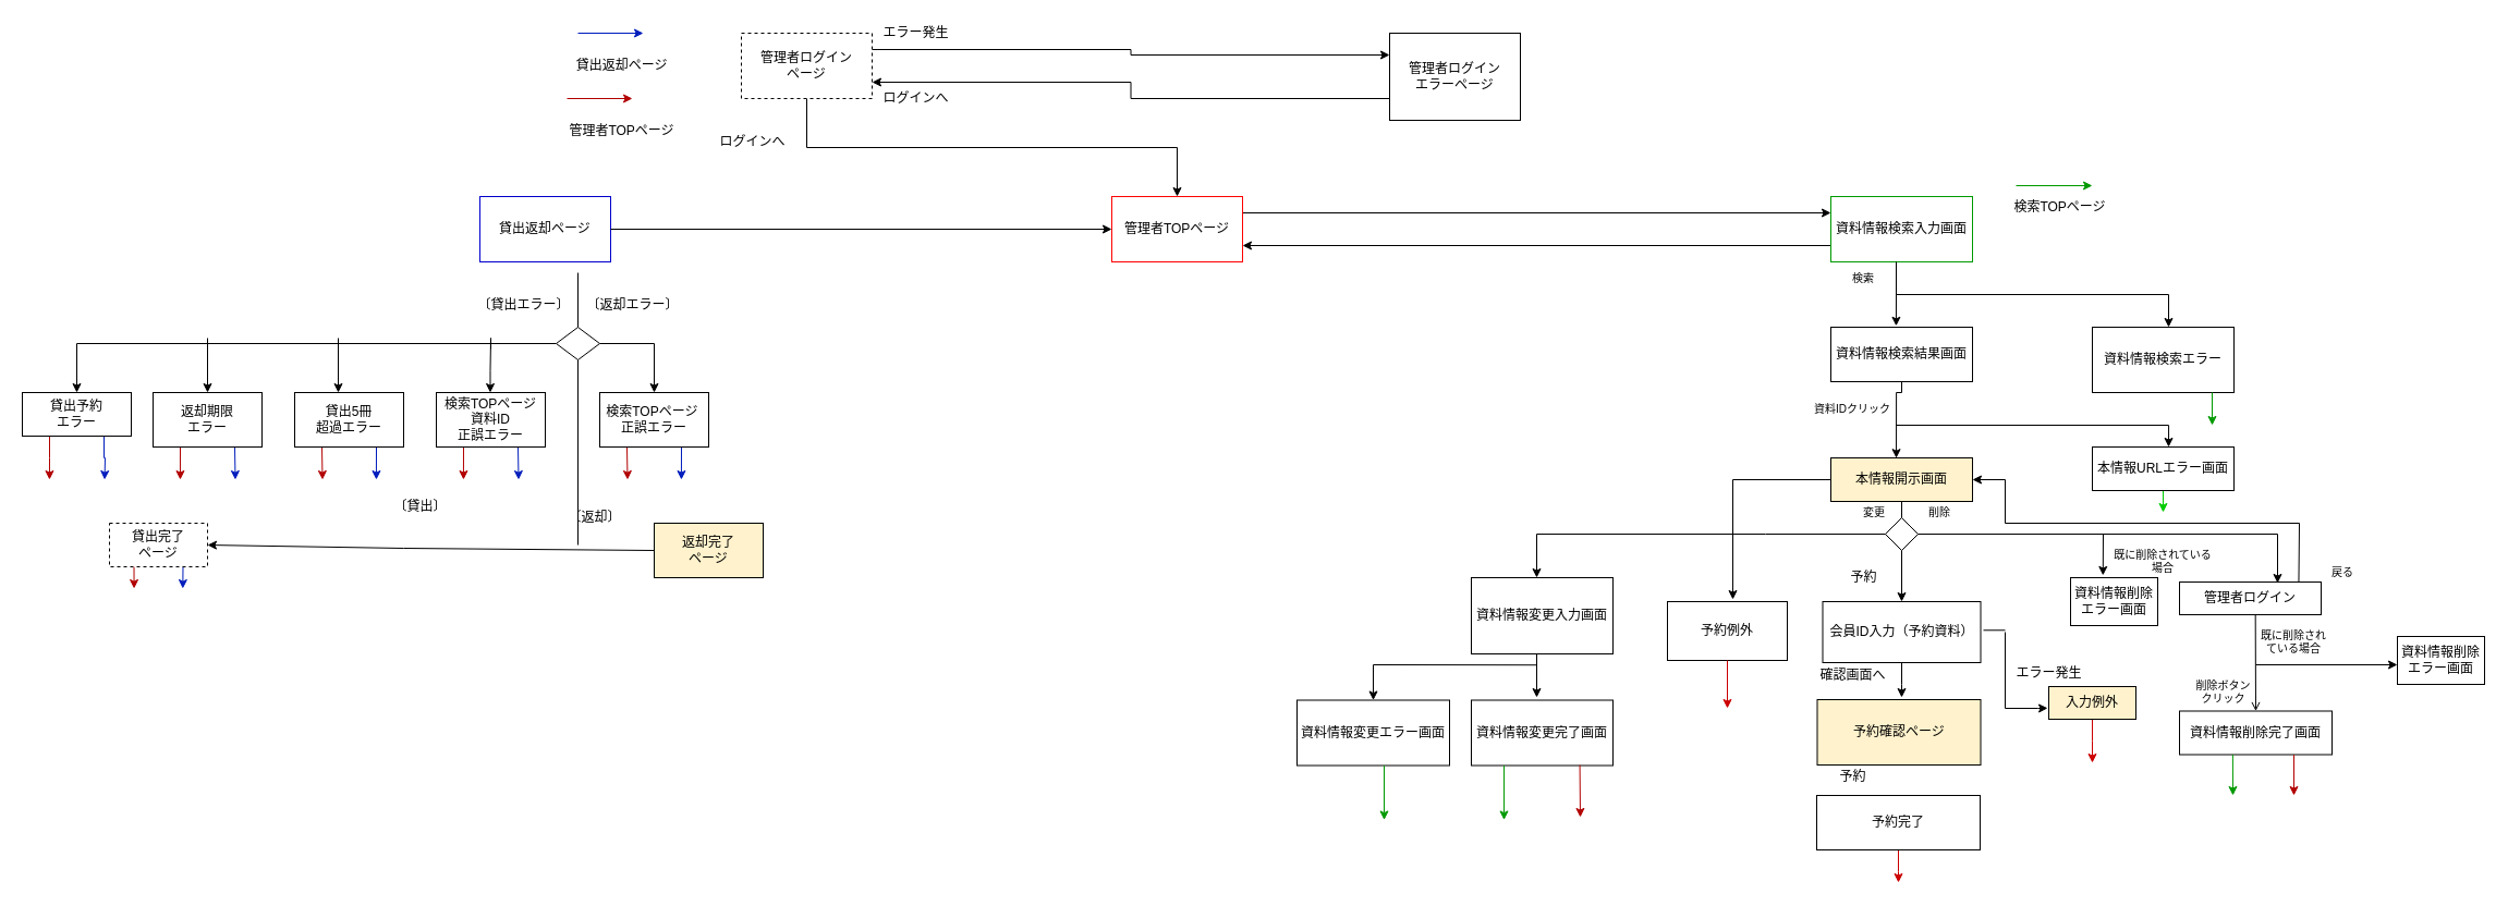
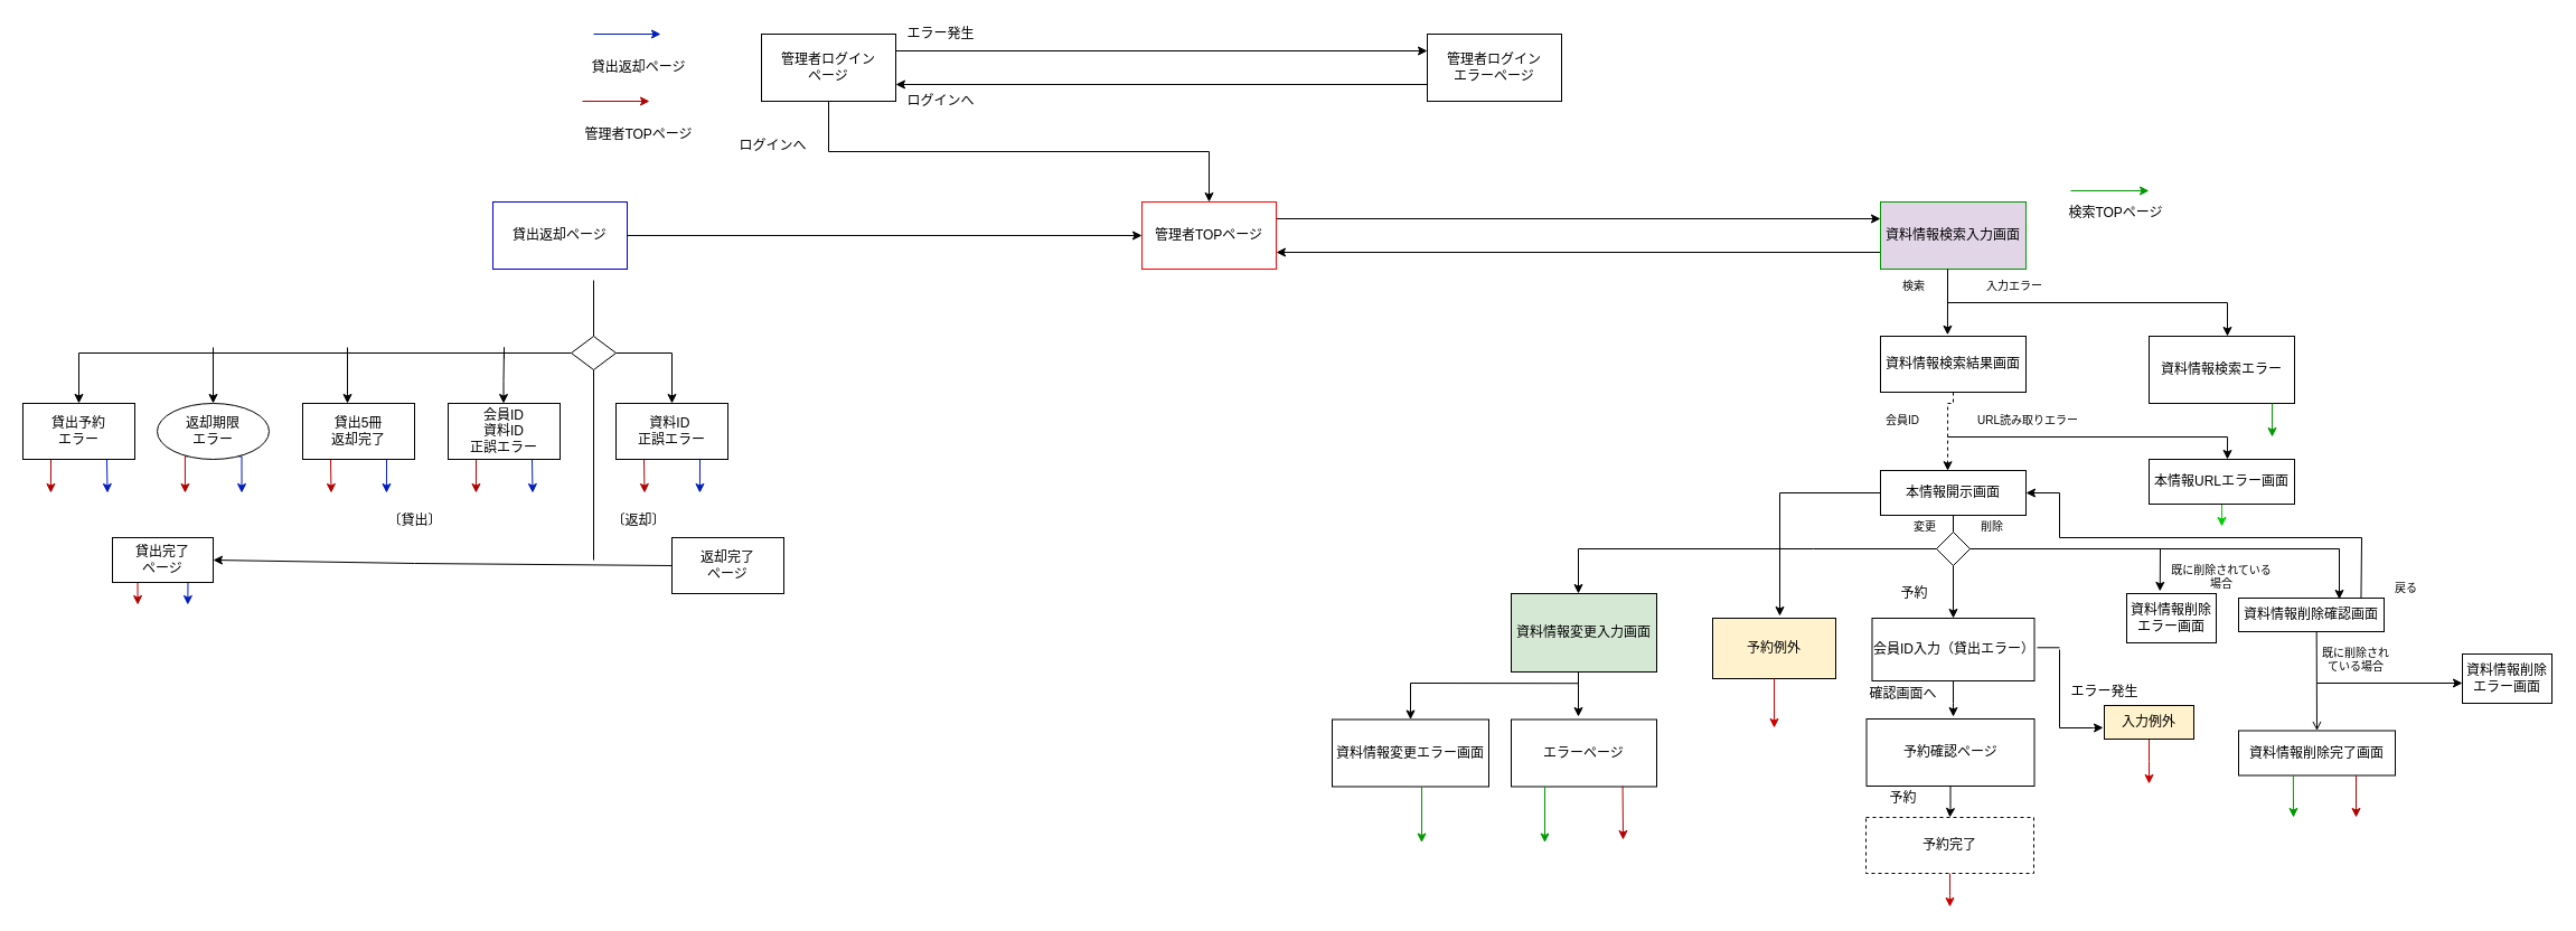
- <mxCell id="4" value="管理者ログイン&lt;br&gt;ページ" style="rounded=0;whiteSpace=wrap;html=1;dashed=1;" parent="1" vertex="1"><mxGeometry x="680" y="30" width="120" height="60" as="geometry" /></mxCell>
+ <mxCell id="4" value="管理者ログイン&lt;br&gt;ページ" style="rounded=0;whiteSpace=wrap;html=1;" parent="1" vertex="1"><mxGeometry x="680" y="30" width="120" height="60" as="geometry" /></mxCell>
- <mxCell id="6" value="管理者ログイン&lt;br&gt;エラーページ" style="rounded=0;whiteSpace=wrap;html=1;" parent="1" vertex="1"><mxGeometry x="1275" y="30" width="120" height="80" as="geometry" /></mxCell>
+ <mxCell id="6" value="管理者ログイン&lt;br&gt;エラーページ" style="rounded=0;whiteSpace=wrap;html=1;" parent="1" vertex="1"><mxGeometry x="1275" y="30" width="120" height="60" as="geometry" /></mxCell>
- <mxCell id="51" value="資料情報検索入力画面" style="rounded=0;whiteSpace=wrap;html=1;strokeColor=#009900;" vertex="1" parent="1"><mxGeometry x="1680" y="180" width="130" height="60" as="geometry" /></mxCell>
+ <mxCell id="51" value="資料情報検索入力画面" style="rounded=0;whiteSpace=wrap;html=1;strokeColor=#009900;fillColor=#e1d5e7;" vertex="1" parent="1"><mxGeometry x="1680" y="180" width="130" height="60" as="geometry" /></mxCell>
+ <mxCell id="70" value="&lt;font style=&quot;font-size: 10px;&quot;&gt;入力エラー&lt;/font&gt;" style="text;html=1;strokeColor=none;fillColor=none;align=center;verticalAlign=middle;whiteSpace=wrap;rounded=0;fontSize=6;" vertex="1" parent="1"><mxGeometry x="1770" y="240" width="60" height="30" as="geometry" /></mxCell>
- <mxCell id="38" value="〔貸出エラー〕" style="text;html=1;align=center;verticalAlign=middle;resizable=0;points=[];autosize=1;strokeColor=none;fillColor=none;" parent="1" vertex="1"><mxGeometry x="430" y="270" width="100" height="20" as="geometry" /></mxCell>
- <mxCell id="39" value="〔返却エラー〕" style="text;html=1;align=center;verticalAlign=middle;resizable=0;points=[];autosize=1;strokeColor=none;fillColor=none;" parent="1" vertex="1"><mxGeometry x="530" y="270" width="100" height="20" as="geometry" /></mxCell>
- <mxCell id="71" value="&lt;font style=&quot;font-size: 10px;&quot;&gt;資料IDクリック&lt;/font&gt;" style="text;html=1;strokeColor=none;fillColor=none;align=center;verticalAlign=middle;whiteSpace=wrap;rounded=0;fontSize=6;" vertex="1" parent="1"><mxGeometry x="1660" y="360" width="80" height="30" as="geometry" /></mxCell>
+ <mxCell id="71" value="&lt;font style=&quot;font-size: 10px;&quot;&gt;会員ID&lt;/font&gt;" style="text;html=1;strokeColor=none;fillColor=none;align=center;verticalAlign=middle;whiteSpace=wrap;rounded=0;fontSize=6;" vertex="1" parent="1"><mxGeometry x="1660" y="360" width="80" height="30" as="geometry" /></mxCell>
+ <mxCell id="72" value="&lt;font style=&quot;font-size: 10px;&quot;&gt;URL読み取りエラー&lt;/font&gt;" style="text;html=1;strokeColor=none;fillColor=none;align=center;verticalAlign=middle;whiteSpace=wrap;rounded=0;fontSize=6;" vertex="1" parent="1"><mxGeometry x="1762.5" y="360" width="97.5" height="30" as="geometry" /></mxCell>
- <mxCell id="52" style="edgeStyle=orthogonalEdgeStyle;rounded=0;orthogonalLoop=1;jettySize=auto;html=1;exitX=0.5;exitY=1;exitDx=0;exitDy=0;entryX=0.462;entryY=0.005;entryDx=0;entryDy=0;entryPerimeter=0;" edge="1" parent="1" source="53" target="54"><mxGeometry relative="1" as="geometry"><Array as="points"><mxPoint x="1740" y="360" /></Array></mxGeometry></mxCell>
+ <mxCell id="52" style="edgeStyle=orthogonalEdgeStyle;rounded=0;orthogonalLoop=1;jettySize=auto;html=1;exitX=0.5;exitY=1;exitDx=0;exitDy=0;entryX=0.462;entryY=0.005;entryDx=0;entryDy=0;entryPerimeter=0;dashed=1;" edge="1" parent="1" source="53" target="54"><mxGeometry relative="1" as="geometry"><Array as="points"><mxPoint x="1740" y="360" /></Array></mxGeometry></mxCell>
- <mxCell id="22" value="貸出予約&lt;br&gt;エラー" style="rounded=0;whiteSpace=wrap;html=1;" parent="1" vertex="1"><mxGeometry x="20" y="360" width="100" height="40" as="geometry" /></mxCell>
+ <mxCell id="22" value="貸出予約&lt;br&gt;エラー" style="rounded=0;whiteSpace=wrap;html=1;" parent="1" vertex="1"><mxGeometry x="20" y="360" width="100" height="50" as="geometry" /></mxCell>
- <mxCell id="19" value="返却期限&lt;br&gt;エラー" style="rounded=0;whiteSpace=wrap;html=1;" parent="1" vertex="1"><mxGeometry x="140" y="360" width="100" height="50" as="geometry" /></mxCell>
+ <mxCell id="19" value="返却期限&lt;br&gt;エラー" style="ellipse;whiteSpace=wrap;html=1;" parent="1" vertex="1"><mxGeometry x="140" y="360" width="100" height="50" as="geometry" /></mxCell>
- <mxCell id="16" value="貸出5冊&lt;br&gt;超過エラー" style="rounded=0;whiteSpace=wrap;html=1;" parent="1" vertex="1"><mxGeometry x="270" y="360" width="100" height="50" as="geometry" /></mxCell>
+ <mxCell id="16" value="貸出5冊&lt;br&gt;返却完了" style="rounded=0;whiteSpace=wrap;html=1;" parent="1" vertex="1"><mxGeometry x="270" y="360" width="100" height="50" as="geometry" /></mxCell>
- <mxCell id="13" value="検索TOPページ&lt;br&gt;資料ID&lt;br&gt;正誤エラー" style="rounded=0;whiteSpace=wrap;html=1;" parent="1" vertex="1"><mxGeometry x="400" y="360" width="100" height="50" as="geometry" /></mxCell>
+ <mxCell id="13" value="会員ID&lt;br&gt;資料ID&lt;br&gt;正誤エラー" style="rounded=0;whiteSpace=wrap;html=1;" parent="1" vertex="1"><mxGeometry x="400" y="360" width="100" height="50" as="geometry" /></mxCell>
- <mxCell id="30" value="検索TOPページ&amp;nbsp;&lt;br&gt;正誤エラー" style="rounded=0;whiteSpace=wrap;html=1;" parent="1" vertex="1"><mxGeometry x="550" y="360" width="100" height="50" as="geometry" /></mxCell>
+ <mxCell id="30" value="資料ID&amp;nbsp;&lt;br&gt;正誤エラー" style="rounded=0;whiteSpace=wrap;html=1;" parent="1" vertex="1"><mxGeometry x="550" y="360" width="100" height="50" as="geometry" /></mxCell>
- <mxCell id="54" value="本情報開示画面" style="rounded=0;whiteSpace=wrap;html=1;fillColor=#fff2cc;" vertex="1" parent="1"><mxGeometry x="1680" y="420" width="130" height="40" as="geometry" /></mxCell>
+ <mxCell id="54" value="本情報開示画面" style="rounded=0;whiteSpace=wrap;html=1;" vertex="1" parent="1"><mxGeometry x="1680" y="420" width="130" height="40" as="geometry" /></mxCell>
- <mxCell id="40" value="〔貸出〕" style="text;html=1;align=center;verticalAlign=middle;resizable=0;points=[];autosize=1;strokeColor=none;fillColor=none;" parent="1" vertex="1"><mxGeometry x="355" y="455" width="60" height="20" as="geometry" /></mxCell>
+ <mxCell id="40" value="〔貸出〕" style="text;html=1;align=center;verticalAlign=middle;resizable=0;points=[];autosize=1;strokeColor=none;fillColor=none;" parent="1" vertex="1"><mxGeometry x="340" y="455" width="60" height="20" as="geometry" /></mxCell>
- <mxCell id="41" value="〔返却〕" style="text;html=1;align=center;verticalAlign=middle;resizable=0;points=[];autosize=1;strokeColor=none;fillColor=none;" parent="1" vertex="1"><mxGeometry x="515" y="465" width="60" height="20" as="geometry" /></mxCell>
+ <mxCell id="41" value="〔返却〕" style="text;html=1;align=center;verticalAlign=middle;resizable=0;points=[];autosize=1;strokeColor=none;fillColor=none;" parent="1" vertex="1"><mxGeometry x="540" y="455" width="60" height="20" as="geometry" /></mxCell>
- <mxCell id="27" value="貸出完了&lt;br&gt;ページ" style="rounded=0;whiteSpace=wrap;html=1;dashed=1;" parent="1" vertex="1"><mxGeometry x="100" y="480" width="90" height="40" as="geometry" /></mxCell>
+ <mxCell id="27" value="貸出完了&lt;br&gt;ページ" style="rounded=0;whiteSpace=wrap;html=1;" parent="1" vertex="1"><mxGeometry x="100" y="480" width="90" height="40" as="geometry" /></mxCell>
- <mxCell id="31" value="返却完了&lt;br&gt;ページ" style="rounded=0;whiteSpace=wrap;html=1;rotation=0;fillColor=#fff2cc;" parent="1" vertex="1"><mxGeometry x="600" y="480" width="100" height="50" as="geometry" /></mxCell>
+ <mxCell id="31" value="返却完了&lt;br&gt;ページ" style="rounded=0;whiteSpace=wrap;html=1;rotation=0;" parent="1" vertex="1"><mxGeometry x="600" y="480" width="100" height="50" as="geometry" /></mxCell>
- <mxCell id="58" value="管理者ログイン" style="rounded=0;whiteSpace=wrap;html=1;" vertex="1" parent="1"><mxGeometry x="2000" y="534" width="130" height="30" as="geometry" /></mxCell>
+ <mxCell id="58" value="資料情報削除確認画面" style="rounded=0;whiteSpace=wrap;html=1;" vertex="1" parent="1"><mxGeometry x="2000" y="534" width="130" height="30" as="geometry" /></mxCell>
- <mxCell id="111" value="資料情報変更入力画面" style="rounded=0;whiteSpace=wrap;html=1;" vertex="1" parent="1"><mxGeometry x="1350" y="530" width="130" height="70" as="geometry" /></mxCell>
+ <mxCell id="111" value="資料情報変更入力画面" style="rounded=0;whiteSpace=wrap;html=1;fillColor=#d5e8d4;" vertex="1" parent="1"><mxGeometry x="1350" y="530" width="130" height="70" as="geometry" /></mxCell>
- <mxCell id="94" value="予約例外" style="rounded=0;whiteSpace=wrap;html=1;" vertex="1" parent="1"><mxGeometry x="1530" y="552" width="110" height="54" as="geometry" /></mxCell>
+ <mxCell id="94" value="予約例外" style="rounded=0;whiteSpace=wrap;html=1;fillColor=#fff2cc;" vertex="1" parent="1"><mxGeometry x="1530" y="552" width="110" height="54" as="geometry" /></mxCell>
- <mxCell id="100" value="会員ID入力（予約資料）" style="rounded=0;whiteSpace=wrap;html=1;" vertex="1" parent="1"><mxGeometry x="1672.5" y="552" width="145" height="56" as="geometry" /></mxCell>
+ <mxCell id="100" value="会員ID入力（貸出エラー）" style="rounded=0;whiteSpace=wrap;html=1;" vertex="1" parent="1"><mxGeometry x="1672.5" y="552" width="145" height="56" as="geometry" /></mxCell>
- <mxCell id="77" value="&lt;span style=&quot;font-size: 10px;&quot;&gt;削除ボタンクリック&lt;/span&gt;" style="text;html=1;strokeColor=none;fillColor=none;align=center;verticalAlign=middle;whiteSpace=wrap;rounded=0;fontSize=6;" vertex="1" parent="1"><mxGeometry x="2011" y="628" width="59" height="14" as="geometry" /></mxCell>
- <mxCell id="98" value="予約確認ページ" style="rounded=0;whiteSpace=wrap;html=1;fillColor=#fff2cc;" vertex="1" parent="1"><mxGeometry x="1667.5" y="642" width="150" height="60" as="geometry" /></mxCell>
+ <mxCell id="98" value="予約確認ページ" style="rounded=0;whiteSpace=wrap;html=1;" vertex="1" parent="1"><mxGeometry x="1667.5" y="642" width="150" height="60" as="geometry" /></mxCell>
- <mxCell id="113" value="資料情報変更完了画面" style="rounded=0;whiteSpace=wrap;html=1;" vertex="1" parent="1"><mxGeometry x="1350" y="642.5" width="130" height="60" as="geometry" /></mxCell>
+ <mxCell id="113" value="エラーページ" style="rounded=0;whiteSpace=wrap;html=1;" vertex="1" parent="1"><mxGeometry x="1350" y="642.5" width="130" height="60" as="geometry" /></mxCell>
+ <mxCell id="97" style="edgeStyle=orthogonalEdgeStyle;rounded=0;orthogonalLoop=1;jettySize=auto;html=1;fontSize=12;strokeColor=#000000;entryX=0.5;entryY=0;entryDx=0;entryDy=0;" edge="1" parent="1" source="98" target="96"><mxGeometry relative="1" as="geometry"><mxPoint x="1742" y="710" as="targetPoint" /></mxGeometry></mxCell>
- <mxCell id="96" value="予約完了" style="rounded=0;whiteSpace=wrap;html=1;" vertex="1" parent="1"><mxGeometry x="1667" y="730" width="150" height="50" as="geometry" /></mxCell>
+ <mxCell id="96" value="予約完了" style="rounded=0;whiteSpace=wrap;html=1;dashed=1;" vertex="1" parent="1"><mxGeometry x="1667" y="730" width="150" height="50" as="geometry" /></mxCell>
